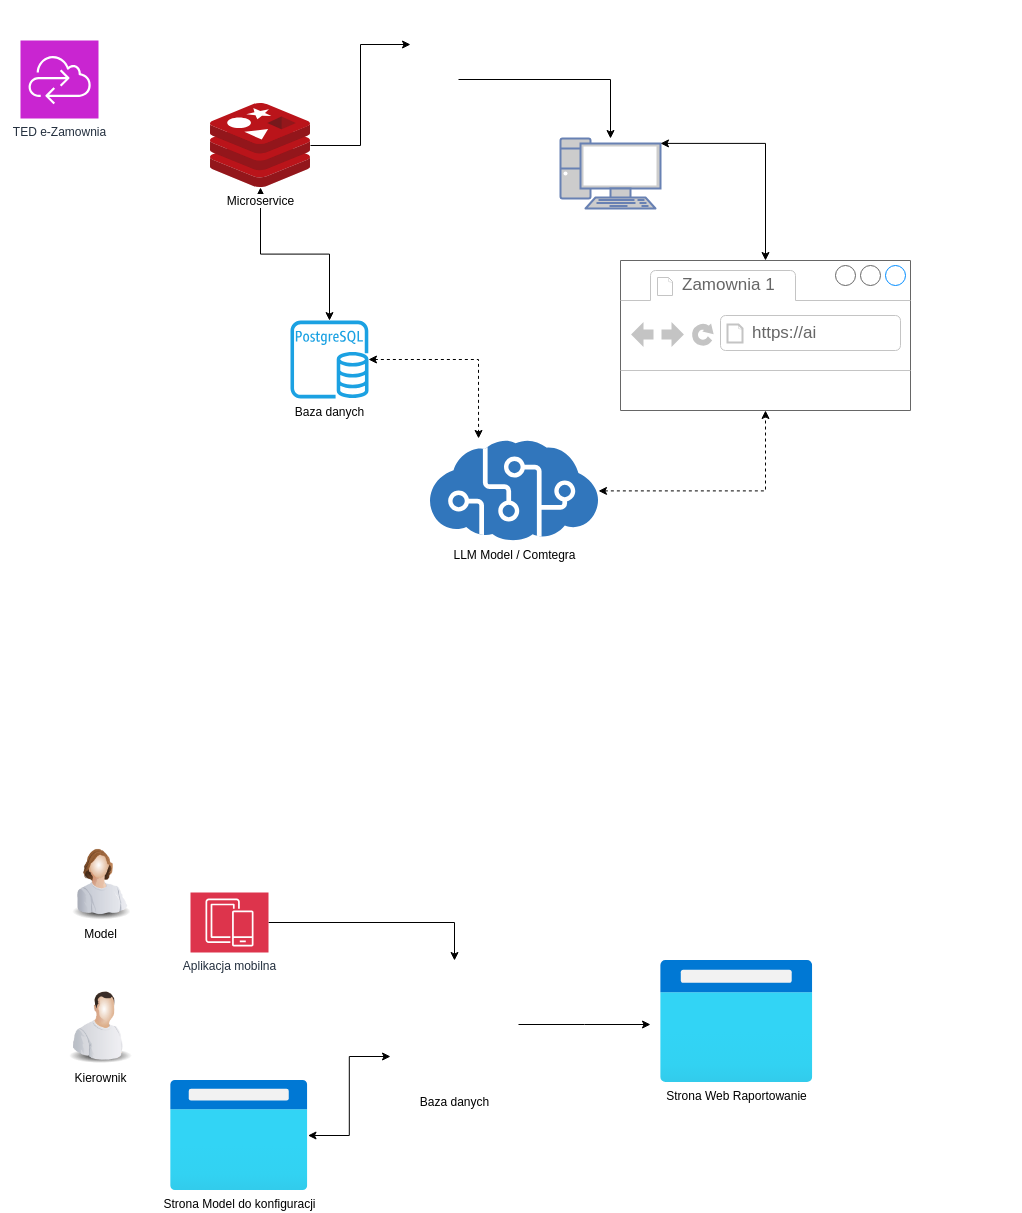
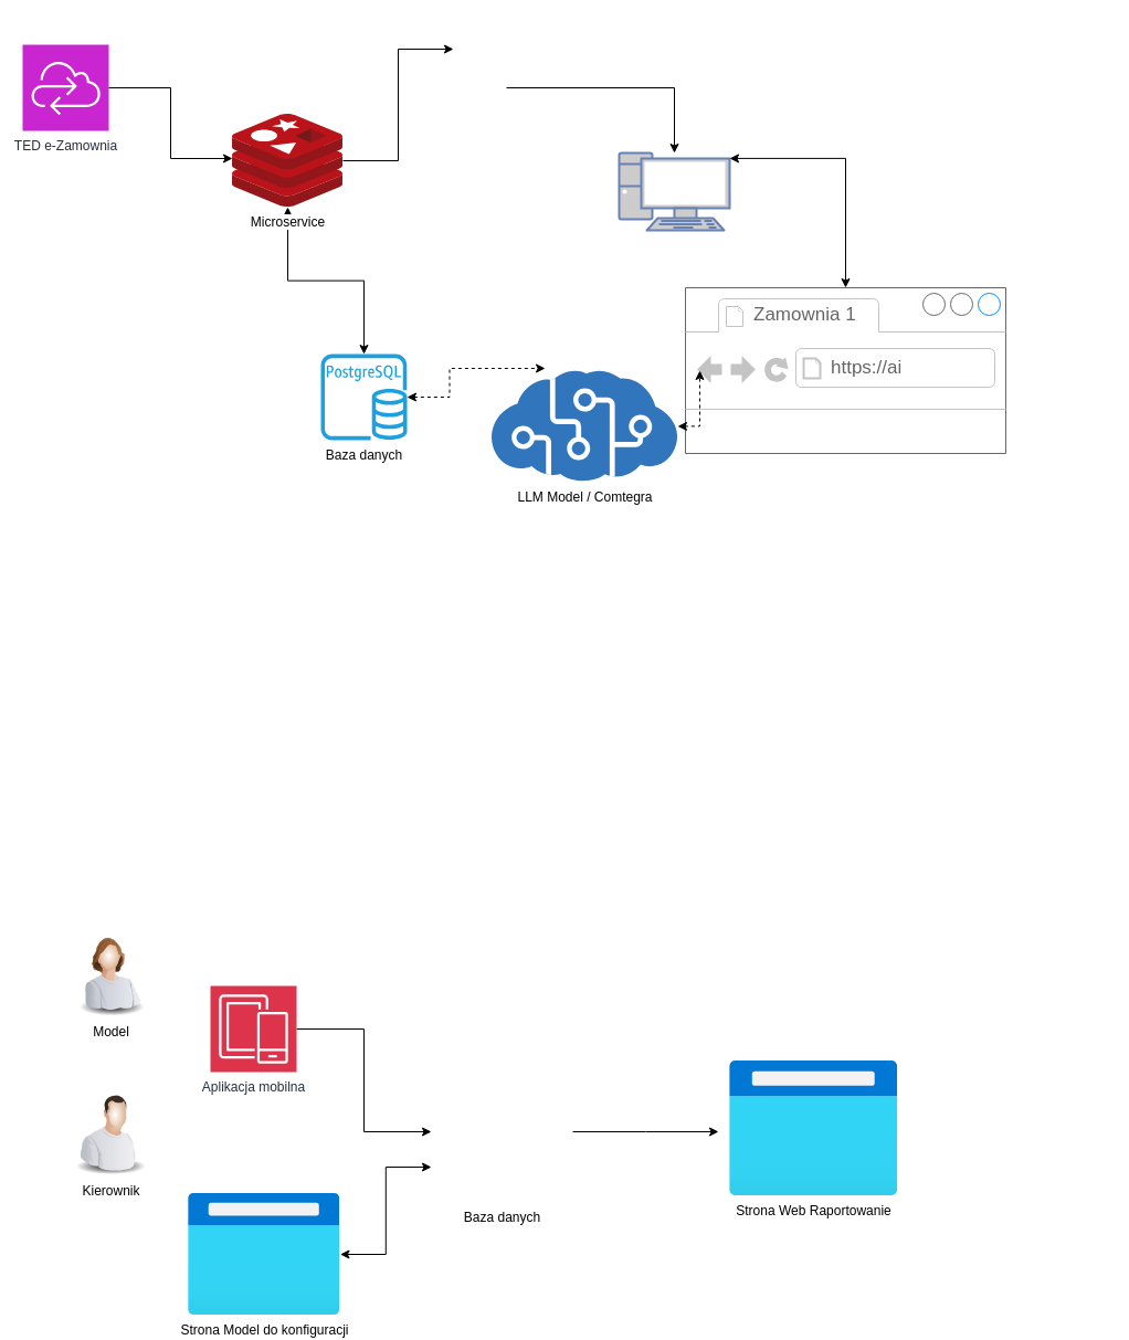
+ <mxCell id="6" style="edgeStyle=orthogonalEdgeStyle;rounded=0;orthogonalLoop=1;jettySize=auto;html=1;exitX=1;exitY=0.5;exitDx=0;exitDy=0;exitPerimeter=0;entryX=0;entryY=0.476;entryDx=0;entryDy=0;entryPerimeter=0;" edge="1" parent="1" source="2" target="5"><mxGeometry relative="1" as="geometry" /></mxCell>
- <mxCell id="18" value="LLM Model / Comtegra" style="image;sketch=0;aspect=fixed;html=1;points=[];align=center;fontSize=12;image=img/lib/mscae/Cognitive_Services.svg;" vertex="1" parent="1"><mxGeometry x="430" y="440" width="168" height="100.8" as="geometry" /></mxCell>
+ <mxCell id="18" value="LLM Model / Comtegra" style="image;sketch=0;aspect=fixed;html=1;points=[];align=center;fontSize=12;image=img/lib/mscae/Cognitive_Services.svg;" vertex="1" parent="1"><mxGeometry x="445" y="335" width="168" height="100.8" as="geometry" /></mxCell>
- <mxCell id="23" value="Aplikacja mobilna" style="sketch=0;points=[[0,0,0],[0.25,0,0],[0.5,0,0],[0.75,0,0],[1,0,0],[0,1,0],[0.25,1,0],[0.5,1,0],[0.75,1,0],[1,1,0],[0,0.25,0],[0,0.5,0],[0,0.75,0],[1,0.25,0],[1,0.5,0],[1,0.75,0]];outlineConnect=0;fontColor=#232F3E;fillColor=#DD344C;strokeColor=#ffffff;dashed=0;verticalLabelPosition=bottom;verticalAlign=top;align=center;html=1;fontSize=12;fontStyle=0;aspect=fixed;shape=mxgraph.aws4.resourceIcon;resIcon=mxgraph.aws4.mobile;" vertex="1" parent="1"><mxGeometry x="190" y="892" width="78" height="60" as="geometry" /></mxCell>
+ <mxCell id="23" value="Aplikacja mobilna" style="sketch=0;points=[[0,0,0],[0.25,0,0],[0.5,0,0],[0.75,0,0],[1,0,0],[0,1,0],[0.25,1,0],[0.5,1,0],[0.75,1,0],[1,1,0],[0,0.25,0],[0,0.5,0],[0,0.75,0],[1,0.25,0],[1,0.5,0],[1,0.75,0]];outlineConnect=0;fontColor=#232F3E;fillColor=#DD344C;strokeColor=#ffffff;dashed=0;verticalLabelPosition=bottom;verticalAlign=top;align=center;html=1;fontSize=12;fontStyle=0;aspect=fixed;shape=mxgraph.aws4.resourceIcon;resIcon=mxgraph.aws4.mobile;" vertex="1" parent="1"><mxGeometry x="190" y="892" width="78" height="78" as="geometry" /></mxCell>
